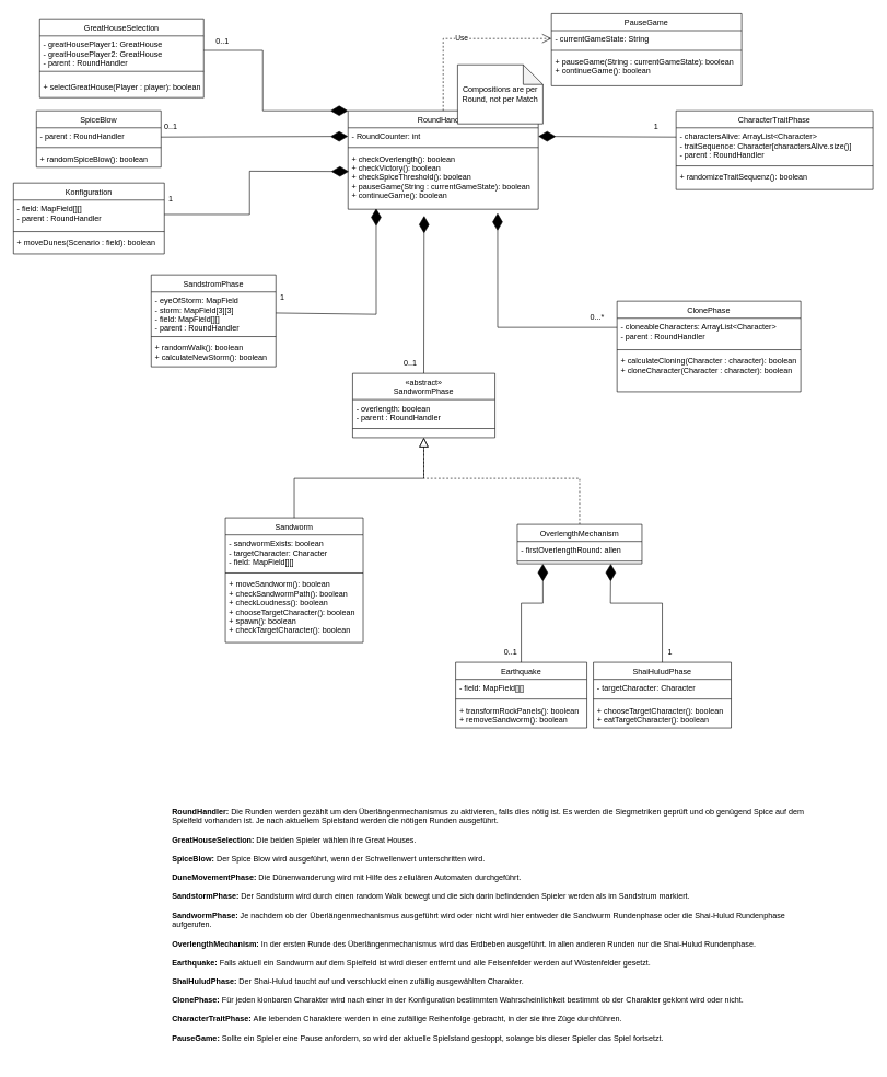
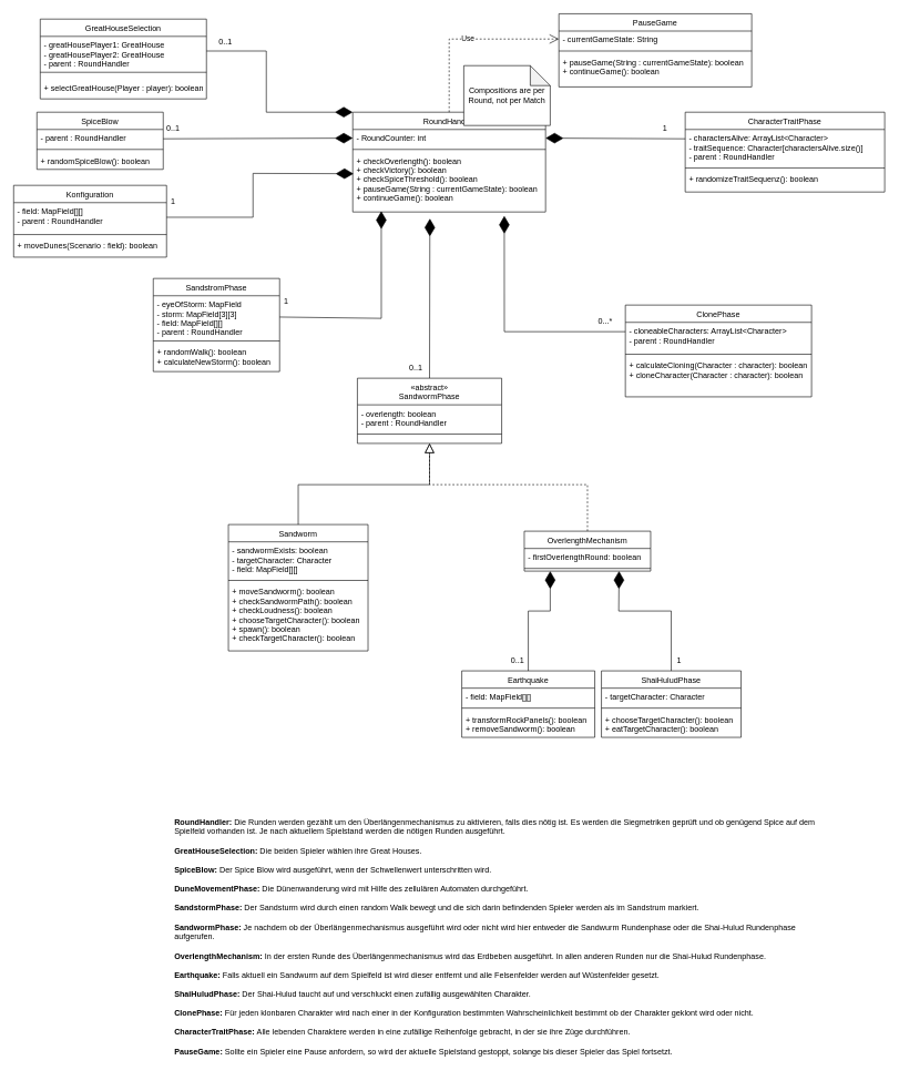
- <mxCell id="72" value="- firstOverlengthRound: allen" style="text;strokeColor=none;fillColor=none;align=left;verticalAlign=top;spacingLeft=4;spacingRight=4;overflow=hidden;rotatable=0;points=[[0,0.5],[1,0.5]];portConstraint=eastwest;" parent="71" vertex="1"><mxGeometry y="26" width="190" height="26" as="geometry" /></mxCell>
+ <mxCell id="72" value="- firstOverlengthRound: boolean" style="text;strokeColor=none;fillColor=none;align=left;verticalAlign=top;spacingLeft=4;spacingRight=4;overflow=hidden;rotatable=0;points=[[0,0.5],[1,0.5]];portConstraint=eastwest;" parent="71" vertex="1"><mxGeometry y="26" width="190" height="26" as="geometry" /></mxCell>
